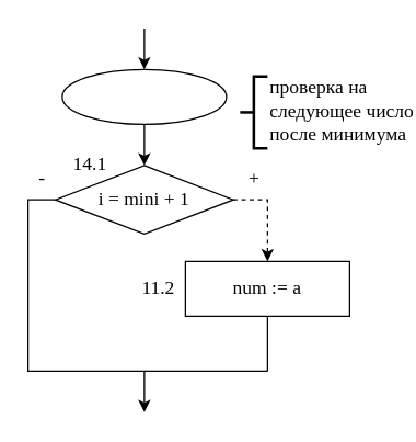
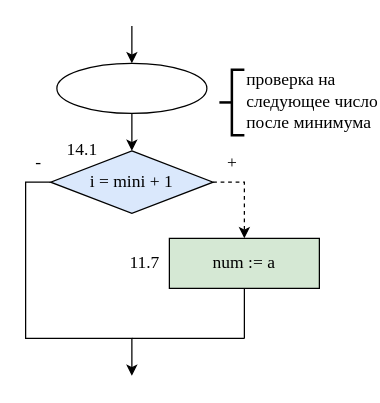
- <mxCell id="8" value="&lt;font style=&quot;font-size: 14px&quot; face=&quot;Lucida Console&quot;&gt;i = mini + 1&lt;/font&gt;" style="rhombus;whiteSpace=wrap;html=1;" parent="1" vertex="1"><mxGeometry x="40" y="120" width="130" height="50" as="geometry" /></mxCell>
+ <mxCell id="8" value="&lt;font style=&quot;font-size: 14px&quot; face=&quot;Lucida Console&quot;&gt;i = mini + 1&lt;/font&gt;" style="rhombus;whiteSpace=wrap;html=1;fillColor=#dae8fc;" parent="1" vertex="1"><mxGeometry x="40" y="120" width="130" height="50" as="geometry" /></mxCell>
- <mxCell id="15" value="&lt;font style=&quot;font-size: 14px&quot; face=&quot;Lucida Console&quot;&gt;11.2&lt;/font&gt;" style="text;html=1;align=center;verticalAlign=middle;resizable=0;points=[];autosize=1;" vertex="1" parent="1"><mxGeometry x="90" y="200" width="50" height="20" as="geometry" /></mxCell>
+ <mxCell id="15" value="&lt;font style=&quot;font-size: 14px&quot; face=&quot;Lucida Console&quot;&gt;11.7&lt;/font&gt;" style="text;html=1;align=center;verticalAlign=middle;resizable=0;points=[];autosize=1;" vertex="1" parent="1"><mxGeometry x="90" y="200" width="50" height="20" as="geometry" /></mxCell>
- <mxCell id="9" value="&lt;font style=&quot;font-size: 14px&quot; face=&quot;Lucida Console&quot;&gt;num := a&lt;/font&gt;" style="rounded=0;whiteSpace=wrap;html=1;" parent="1" vertex="1"><mxGeometry x="135" y="190" width="120" height="40" as="geometry" /></mxCell>
+ <mxCell id="9" value="&lt;font style=&quot;font-size: 14px&quot; face=&quot;Lucida Console&quot;&gt;num := a&lt;/font&gt;" style="rounded=0;whiteSpace=wrap;html=1;fillColor=#d5e8d4;" parent="1" vertex="1"><mxGeometry x="135" y="190" width="120" height="40" as="geometry" /></mxCell>
